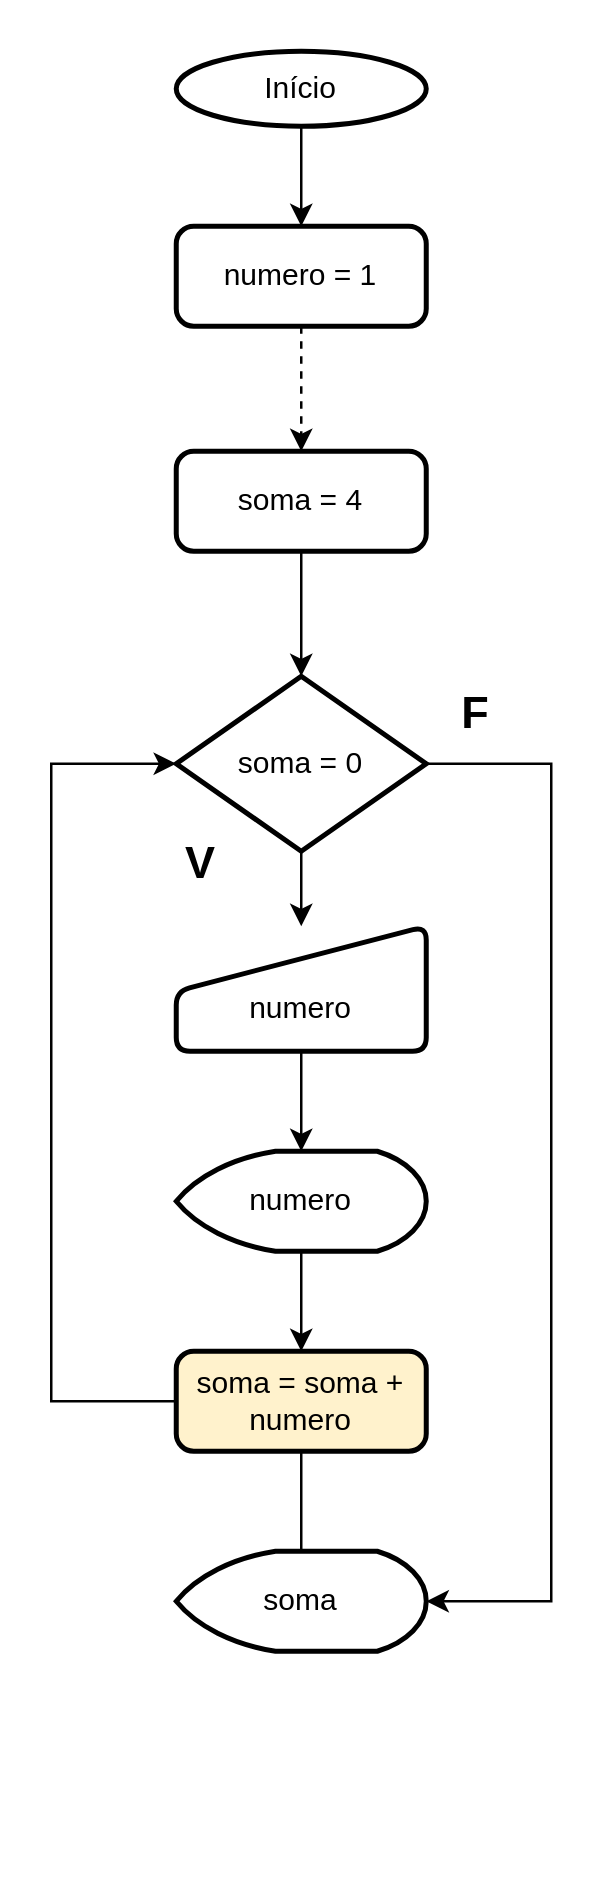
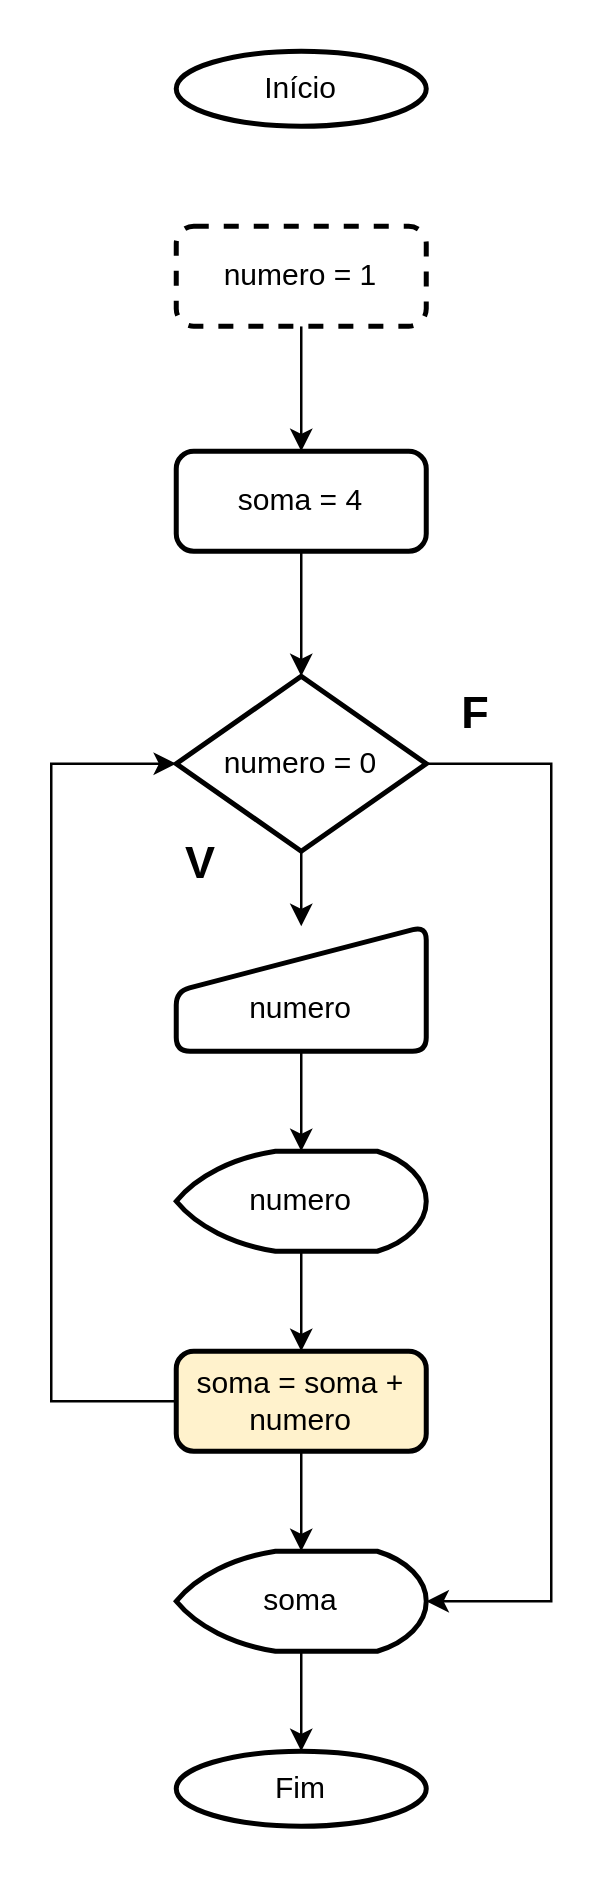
- <mxCell id="2" value="" style="edgeStyle=orthogonalEdgeStyle;rounded=0;orthogonalLoop=1;jettySize=auto;html=1;" edge="1" parent="1" source="3" target="5"><mxGeometry relative="1" as="geometry" /></mxCell>
- <mxCell id="5" value="numero = 1" style="rounded=1;whiteSpace=wrap;html=1;absoluteArcSize=1;arcSize=14;strokeWidth=2;" vertex="1" parent="1"><mxGeometry x="70" y="90" width="100" height="40" as="geometry" /></mxCell>
+ <mxCell id="5" value="numero = 1" style="rounded=1;whiteSpace=wrap;html=1;absoluteArcSize=1;arcSize=14;strokeWidth=2;dashed=1;" vertex="1" parent="1"><mxGeometry x="70" y="90" width="100" height="40" as="geometry" /></mxCell>
- <mxCell id="4" value="" style="edgeStyle=orthogonalEdgeStyle;rounded=0;orthogonalLoop=1;jettySize=auto;html=1;dashed=1;" edge="1" parent="1" source="5" target="7"><mxGeometry relative="1" as="geometry" /></mxCell>
+ <mxCell id="4" value="" style="edgeStyle=orthogonalEdgeStyle;rounded=0;orthogonalLoop=1;jettySize=auto;html=1;" edge="1" parent="1" source="5" target="7"><mxGeometry relative="1" as="geometry" /></mxCell>
- <mxCell id="9" value="soma = 0" style="strokeWidth=2;html=1;shape=mxgraph.flowchart.decision;whiteSpace=wrap;" vertex="1" parent="1"><mxGeometry x="70" y="270" width="100" height="70" as="geometry" /></mxCell>
+ <mxCell id="9" value="numero = 0" style="strokeWidth=2;html=1;shape=mxgraph.flowchart.decision;whiteSpace=wrap;" vertex="1" parent="1"><mxGeometry x="70" y="270" width="100" height="70" as="geometry" /></mxCell>
- <mxCell id="14" value="" style="edgeStyle=orthogonalEdgeStyle;rounded=0;orthogonalLoop=1;jettySize=auto;html=1;endArrow=none;" edge="1" parent="1" source="15" target="20"><mxGeometry relative="1" as="geometry" /></mxCell>
+ <mxCell id="14" value="" style="edgeStyle=orthogonalEdgeStyle;rounded=0;orthogonalLoop=1;jettySize=auto;html=1;" edge="1" parent="1" source="15" target="20"><mxGeometry relative="1" as="geometry" /></mxCell>
+ <mxCell id="19" value="" style="edgeStyle=orthogonalEdgeStyle;rounded=0;orthogonalLoop=1;jettySize=auto;html=1;" edge="1" parent="1" source="20" target="21"><mxGeometry relative="1" as="geometry" /></mxCell>
+ <mxCell id="21" value="Fim" style="strokeWidth=2;html=1;shape=mxgraph.flowchart.start_1;whiteSpace=wrap;" vertex="1" parent="1"><mxGeometry x="70" y="700" width="100" height="30" as="geometry" /></mxCell>
